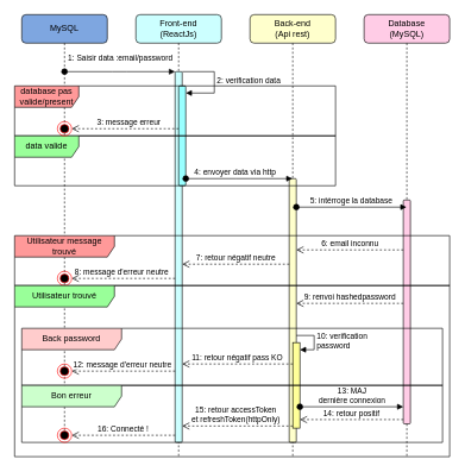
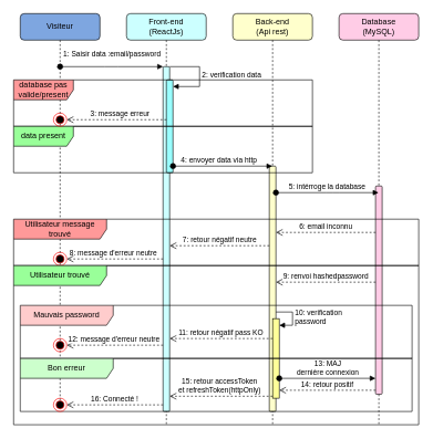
- <mxCell id="2" value="MySQL" style="shape=umlLifeline;perimeter=lifelinePerimeter;whiteSpace=wrap;html=1;container=1;dropTarget=0;collapsible=0;recursiveResize=0;outlineConnect=0;portConstraint=eastwest;newEdgeStyle={&quot;edgeStyle&quot;:&quot;elbowEdgeStyle&quot;,&quot;elbow&quot;:&quot;vertical&quot;,&quot;curved&quot;:0,&quot;rounded&quot;:0};size=40;rounded=1;fillColor=#7EA6E0;" parent="1" vertex="1"><mxGeometry x="30" y="20" width="120" height="590" as="geometry" /></mxCell>
+ <mxCell id="2" value="Visiteur" style="shape=umlLifeline;perimeter=lifelinePerimeter;whiteSpace=wrap;html=1;container=1;dropTarget=0;collapsible=0;recursiveResize=0;outlineConnect=0;portConstraint=eastwest;newEdgeStyle={&quot;edgeStyle&quot;:&quot;elbowEdgeStyle&quot;,&quot;elbow&quot;:&quot;vertical&quot;,&quot;curved&quot;:0,&quot;rounded&quot;:0};size=40;rounded=1;fillColor=#7EA6E0;" parent="1" vertex="1"><mxGeometry x="30" y="20" width="120" height="590" as="geometry" /></mxCell>
- <mxCell id="14" value="data valide" style="shape=umlFrame;whiteSpace=wrap;html=1;pointerEvents=0;width=90;height=30;rounded=1;fillColor=#99FF99;" parent="1" vertex="1"><mxGeometry x="20" y="190" width="450" height="70" as="geometry" /></mxCell>
+ <mxCell id="14" value="data present" style="shape=umlFrame;whiteSpace=wrap;html=1;pointerEvents=0;width=90;height=30;rounded=1;fillColor=#99FF99;" parent="1" vertex="1"><mxGeometry x="20" y="190" width="450" height="70" as="geometry" /></mxCell>
- <mxCell id="29" value="Back password" style="shape=umlFrame;whiteSpace=wrap;html=1;pointerEvents=0;width=140;height=30;rounded=1;fillColor=#FFCCCC;" parent="1" vertex="1"><mxGeometry x="30" y="460" width="590" height="80" as="geometry" /></mxCell>
+ <mxCell id="29" value="Mauvais password" style="shape=umlFrame;whiteSpace=wrap;html=1;pointerEvents=0;width=140;height=30;rounded=1;fillColor=#FFCCCC;" parent="1" vertex="1"><mxGeometry x="30" y="460" width="590" height="80" as="geometry" /></mxCell>
